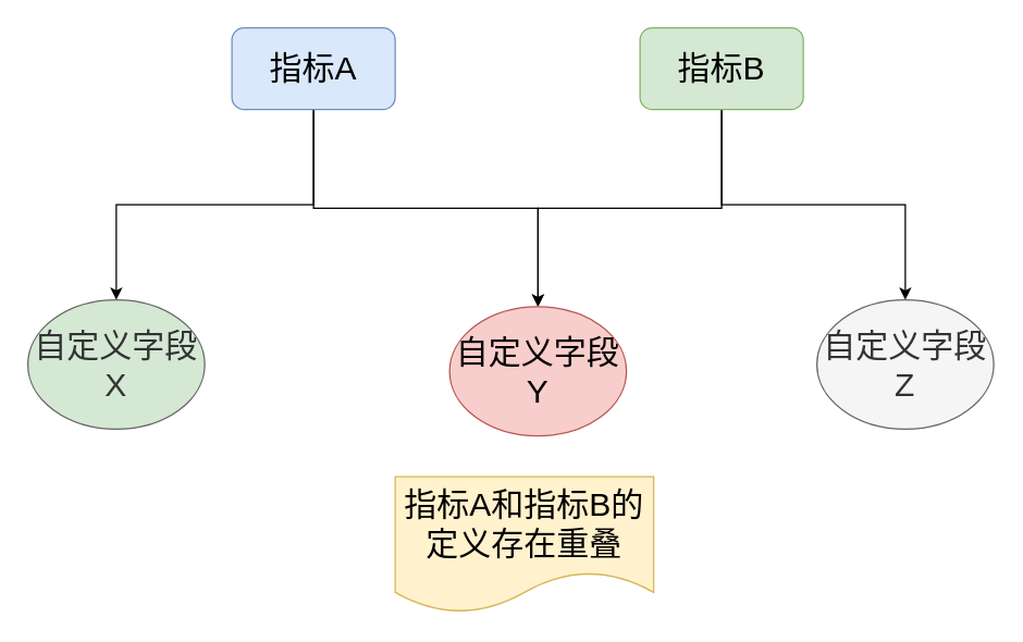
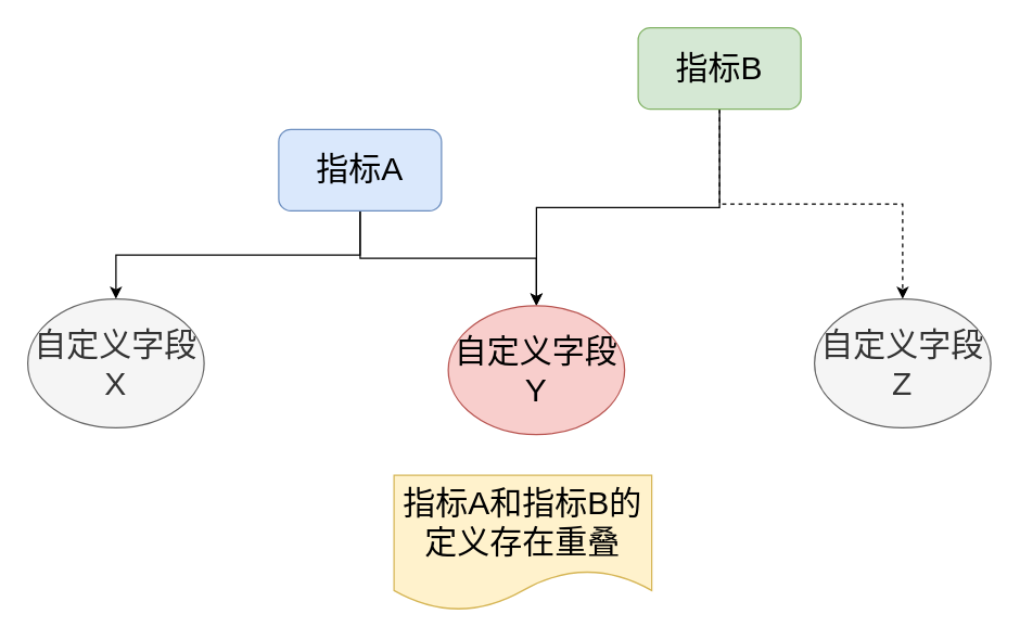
- <mxCell id="4" value="&lt;font style=&quot;font-size: 24px;&quot;&gt;指标A&lt;/font&gt;" style="rounded=1;whiteSpace=wrap;html=1;fillColor=#dae8fc;strokeColor=#6c8ebf;" vertex="1" parent="1"><mxGeometry x="170" y="20" width="120" height="60" as="geometry" /></mxCell>
+ <mxCell id="4" value="&lt;font style=&quot;font-size: 24px;&quot;&gt;指标A&lt;/font&gt;" style="rounded=1;whiteSpace=wrap;html=1;fillColor=#dae8fc;strokeColor=#6c8ebf;" vertex="1" parent="1"><mxGeometry x="205" y="95" width="120" height="60" as="geometry" /></mxCell>
- <mxCell id="6" style="edgeStyle=orthogonalEdgeStyle;rounded=0;orthogonalLoop=1;jettySize=auto;html=1;exitX=0.5;exitY=1;exitDx=0;exitDy=0;entryX=0.5;entryY=0;entryDx=0;entryDy=0;" edge="1" parent="1" source="7" target="10"><mxGeometry relative="1" as="geometry" /></mxCell>
+ <mxCell id="6" style="edgeStyle=orthogonalEdgeStyle;rounded=0;orthogonalLoop=1;jettySize=auto;html=1;exitX=0.5;exitY=1;exitDx=0;exitDy=0;entryX=0.5;entryY=0;entryDx=0;entryDy=0;dashed=1;" edge="1" parent="1" source="7" target="10"><mxGeometry relative="1" as="geometry" /></mxCell>
- <mxCell id="8" value="&lt;font style=&quot;font-size: 24px;&quot;&gt;自定义字段X&lt;/font&gt;" style="ellipse;whiteSpace=wrap;html=1;fillColor=#d5e8d4;fontColor=#333333;strokeColor=#666666;" vertex="1" parent="1"><mxGeometry x="20" y="220" width="130" height="95" as="geometry" /></mxCell>
+ <mxCell id="8" value="&lt;font style=&quot;font-size: 24px;&quot;&gt;自定义字段X&lt;/font&gt;" style="ellipse;whiteSpace=wrap;html=1;fillColor=#f5f5f5;fontColor=#333333;strokeColor=#666666;" vertex="1" parent="1"><mxGeometry x="20" y="220" width="130" height="95" as="geometry" /></mxCell>
